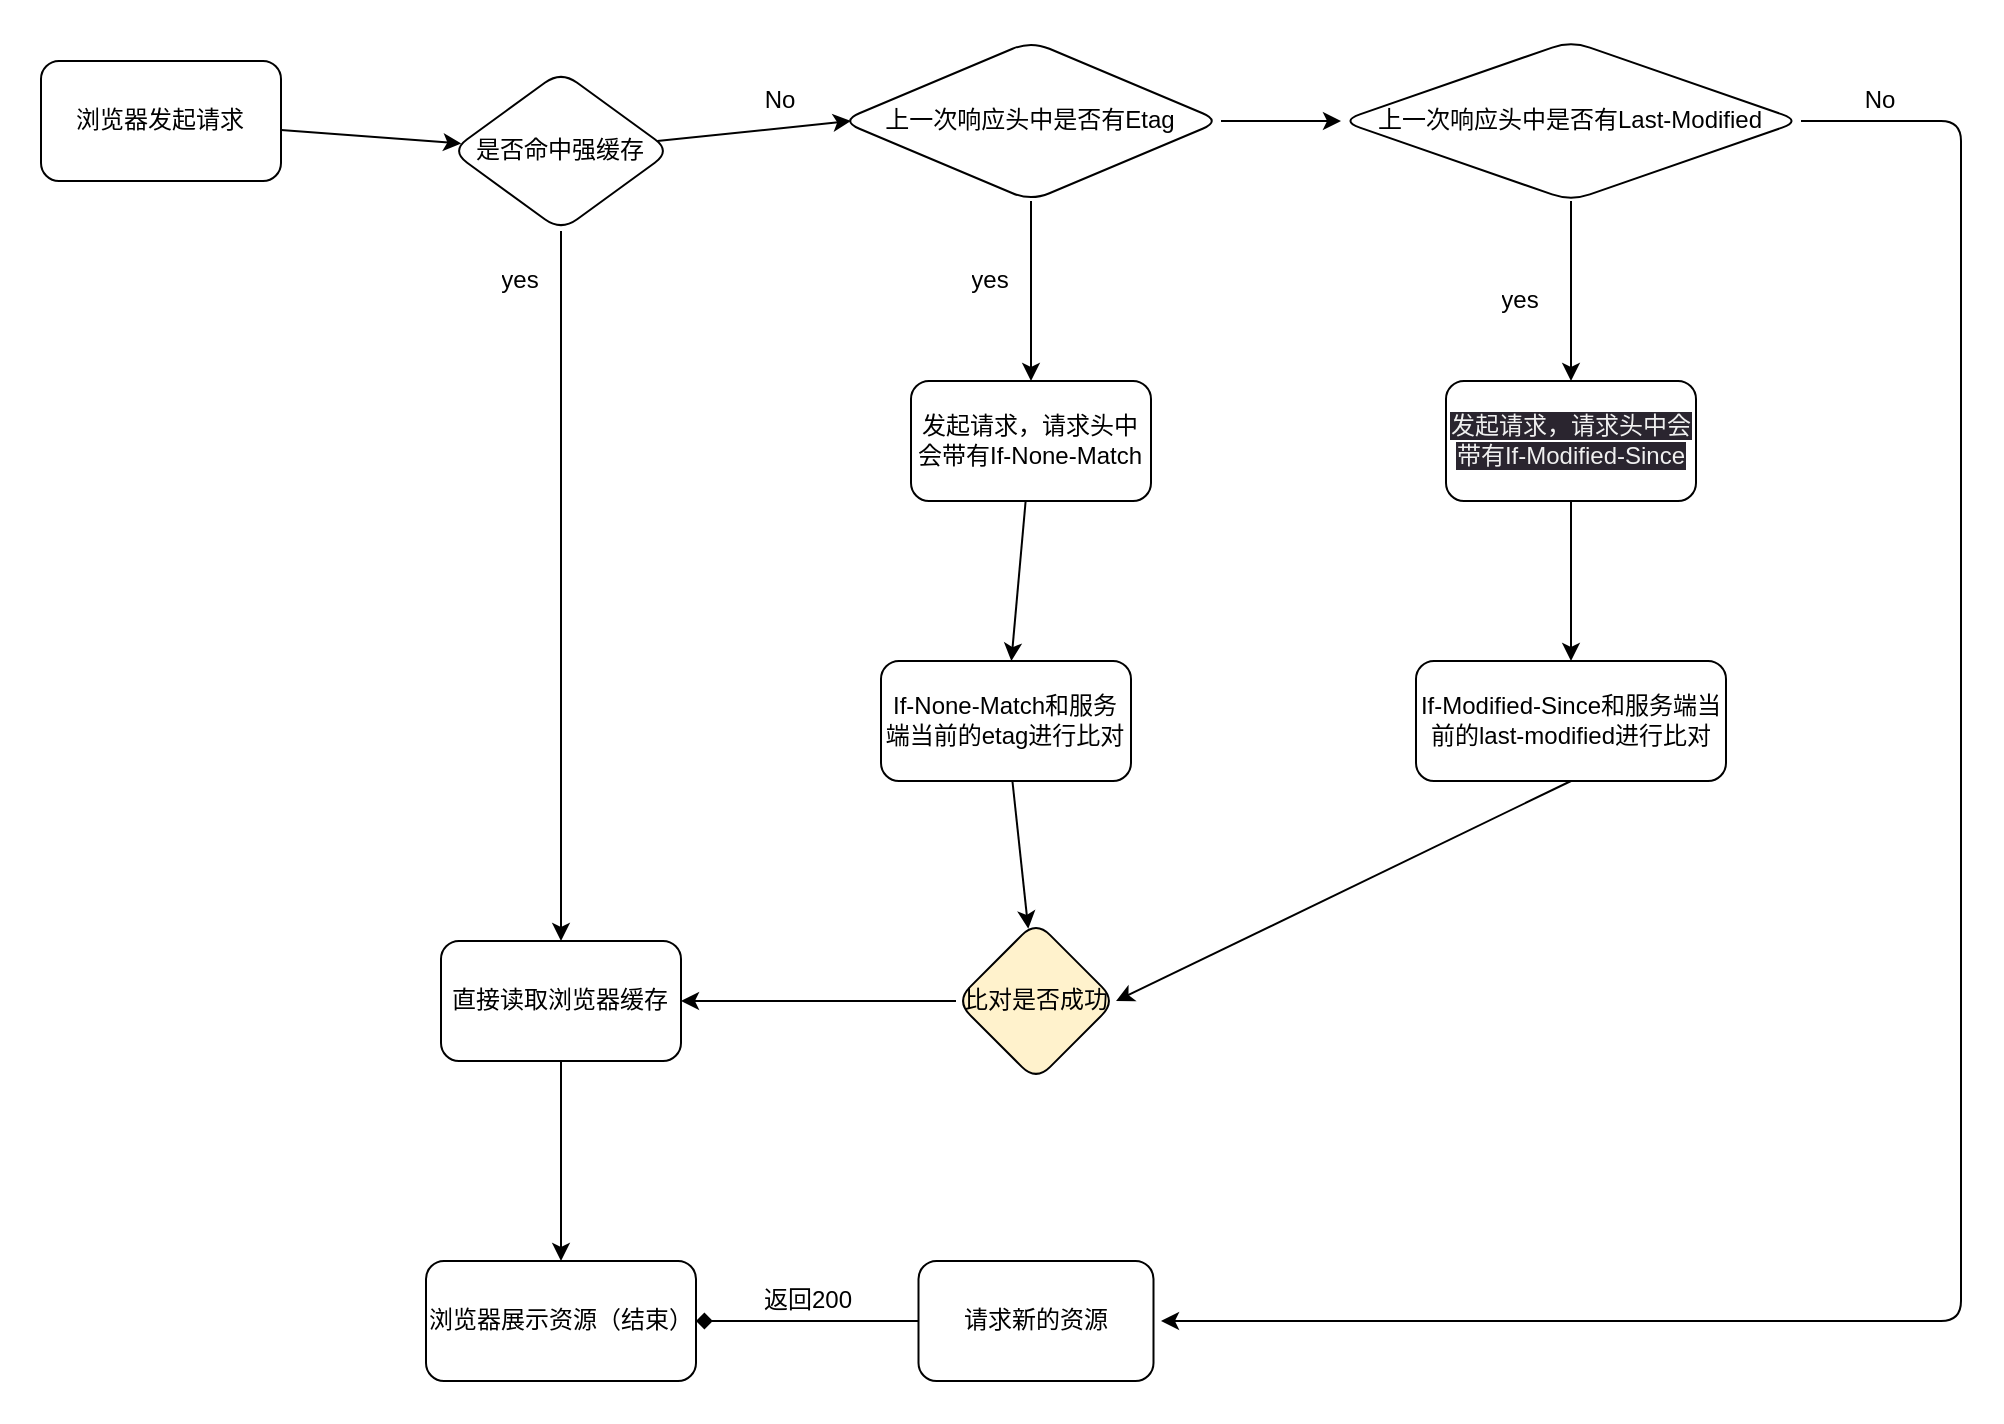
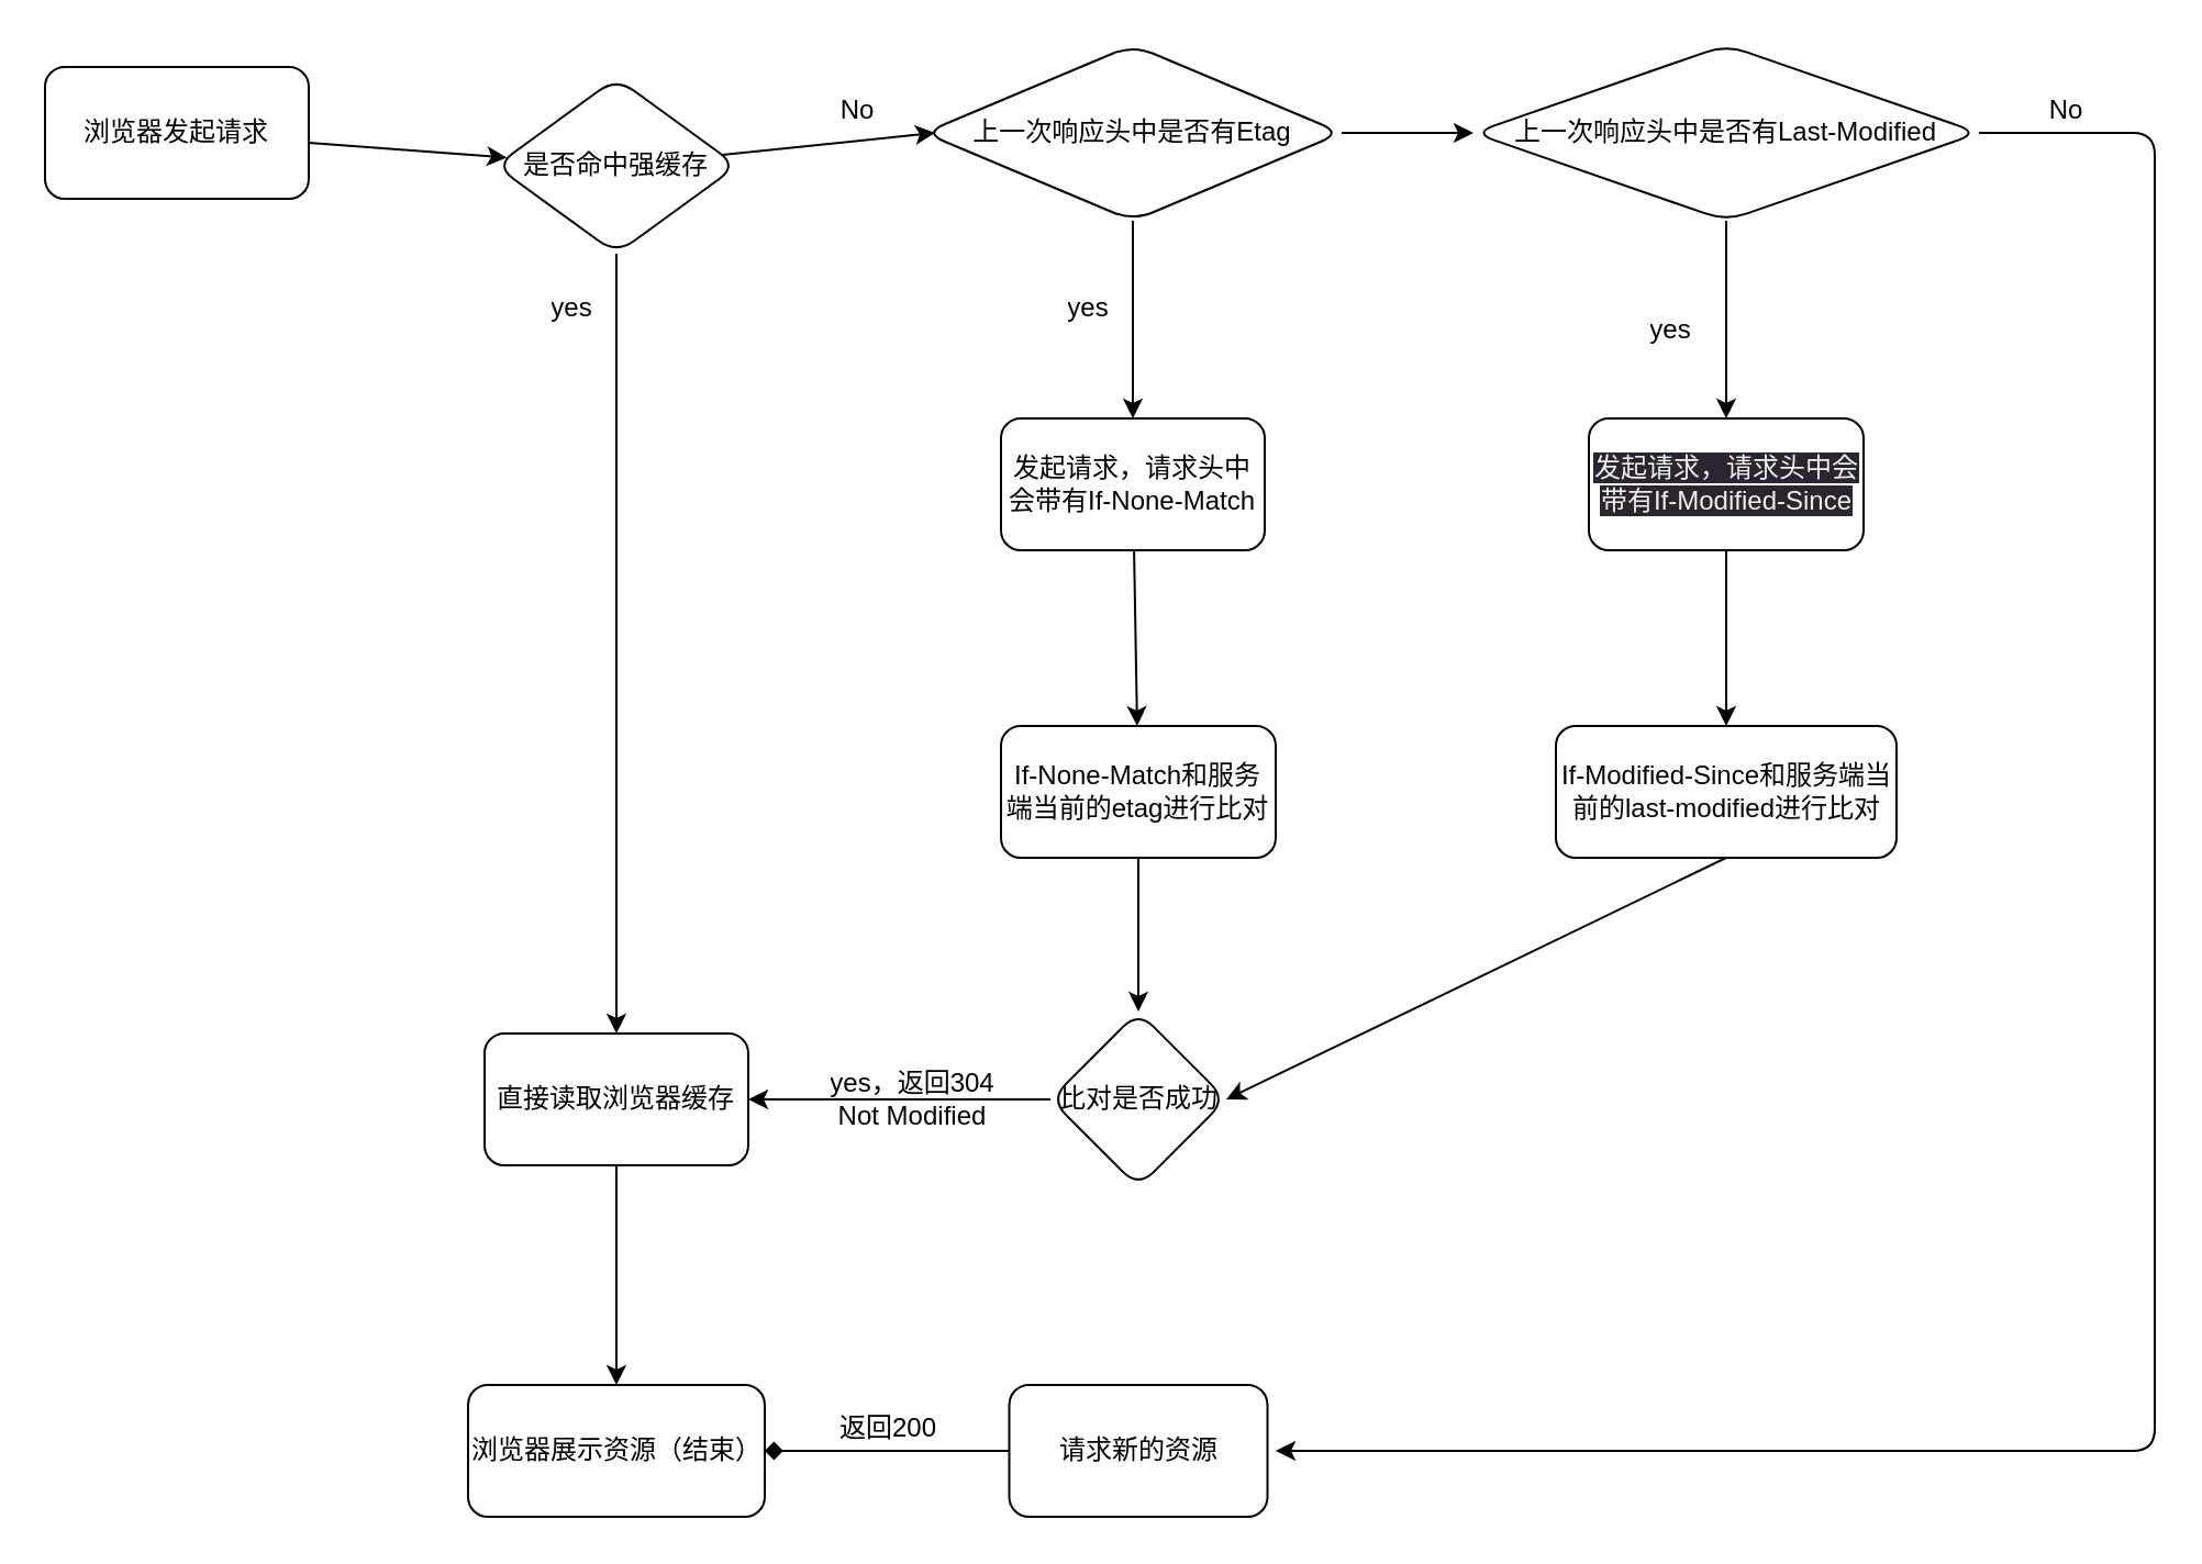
- <mxCell id="19" value="If-None-Match和服务端当前的etag进行比对" style="whiteSpace=wrap;html=1;rounded=1;" vertex="1" parent="1"><mxGeometry x="440" y="330" width="125" height="60" as="geometry" /></mxCell>
+ <mxCell id="19" value="If-None-Match和服务端当前的etag进行比对" style="whiteSpace=wrap;html=1;rounded=1;" vertex="1" parent="1"><mxGeometry x="455" y="330" width="125" height="60" as="geometry" /></mxCell>
+ <mxCell id="22" value="yes，返回304&lt;br&gt;Not Modified" style="text;html=1;strokeColor=none;fillColor=none;align=center;verticalAlign=middle;whiteSpace=wrap;overflow=hidden;" vertex="1" parent="1"><mxGeometry x="375" y="480" width="80" height="40" as="geometry" /></mxCell>
- <mxCell id="20" value="比对是否成功" style="rhombus;whiteSpace=wrap;html=1;rounded=1;fillColor=#fff2cc;" vertex="1" parent="1"><mxGeometry x="477.5" y="460" width="80" height="80" as="geometry" /></mxCell>
+ <mxCell id="20" value="比对是否成功" style="rhombus;whiteSpace=wrap;html=1;rounded=1;" vertex="1" parent="1"><mxGeometry x="477.5" y="460" width="80" height="80" as="geometry" /></mxCell>
